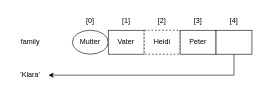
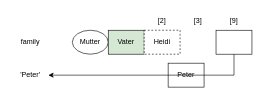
- <mxCell id="3" value="[0]" style="text;html=1;strokeColor=none;fillColor=none;align=center;verticalAlign=middle;whiteSpace=wrap;rounded=0;" vertex="1" parent="1"><mxGeometry x="120" y="20" width="60" height="30" as="geometry" /></mxCell>
- <mxCell id="5" value="[1]" style="text;html=1;strokeColor=none;fillColor=none;align=center;verticalAlign=middle;whiteSpace=wrap;rounded=0;" vertex="1" parent="1"><mxGeometry x="180" y="20" width="60" height="30" as="geometry" /></mxCell>
- <mxCell id="12" value="[4]" style="text;html=1;strokeColor=none;fillColor=none;align=center;verticalAlign=middle;whiteSpace=wrap;rounded=0;" vertex="1" parent="1"><mxGeometry x="360" y="20" width="60" height="30" as="geometry" /></mxCell>
+ <mxCell id="12" value="[9]" style="text;html=1;strokeColor=none;fillColor=none;align=center;verticalAlign=middle;whiteSpace=wrap;rounded=0;" vertex="1" parent="1"><mxGeometry x="360" y="20" width="60" height="30" as="geometry" /></mxCell>
- <mxCell id="4" value="Vater" style="rounded=0;whiteSpace=wrap;html=1;" vertex="1" parent="1"><mxGeometry x="180" y="50" width="60" height="40" as="geometry" /></mxCell>
+ <mxCell id="4" value="Vater" style="rounded=0;whiteSpace=wrap;html=1;fillColor=#d5e8d4;" vertex="1" parent="1"><mxGeometry x="180" y="50" width="60" height="40" as="geometry" /></mxCell>
- <mxCell id="8" value="Peter" style="rounded=0;whiteSpace=wrap;html=1;" vertex="1" parent="1"><mxGeometry x="300" y="50" width="60" height="40" as="geometry" /></mxCell>
+ <mxCell id="8" value="Peter" style="rounded=0;whiteSpace=wrap;html=1;" vertex="1" parent="1"><mxGeometry x="280" y="105" width="60" height="40" as="geometry" /></mxCell>
- <mxCell id="14" value="'Klara'" style="text;html=1;strokeColor=none;fillColor=none;align=center;verticalAlign=middle;whiteSpace=wrap;rounded=0;" vertex="1" parent="1"><mxGeometry x="20" y="110" width="60" height="30" as="geometry" /></mxCell>
+ <mxCell id="14" value="'Peter'" style="text;html=1;strokeColor=none;fillColor=none;align=center;verticalAlign=middle;whiteSpace=wrap;rounded=0;" vertex="1" parent="1"><mxGeometry x="20" y="110" width="60" height="30" as="geometry" /></mxCell>
